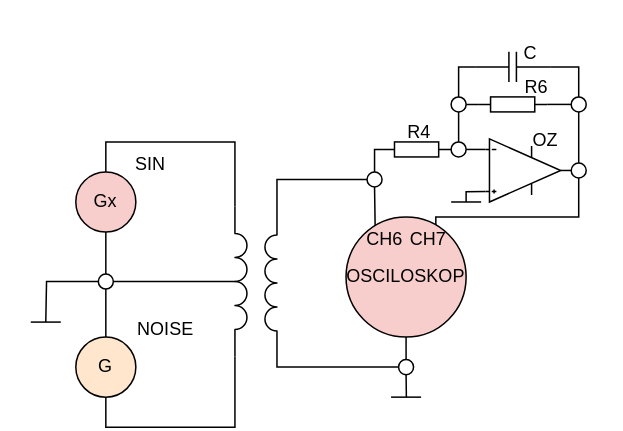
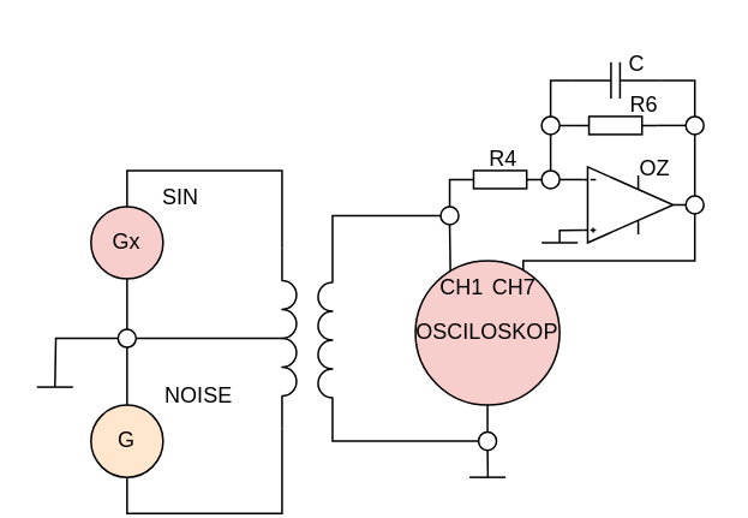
- <mxCell id="45" value="CH6" style="text;html=1;strokeColor=none;fillColor=none;align=center;verticalAlign=middle;whiteSpace=wrap;rounded=0;" vertex="1" parent="1"><mxGeometry x="226" y="144" width="60" height="30" as="geometry" /></mxCell>
+ <mxCell id="45" value="CH1" style="text;html=1;strokeColor=none;fillColor=none;align=center;verticalAlign=middle;whiteSpace=wrap;rounded=0;" vertex="1" parent="1"><mxGeometry x="226" y="144" width="60" height="30" as="geometry" /></mxCell>
